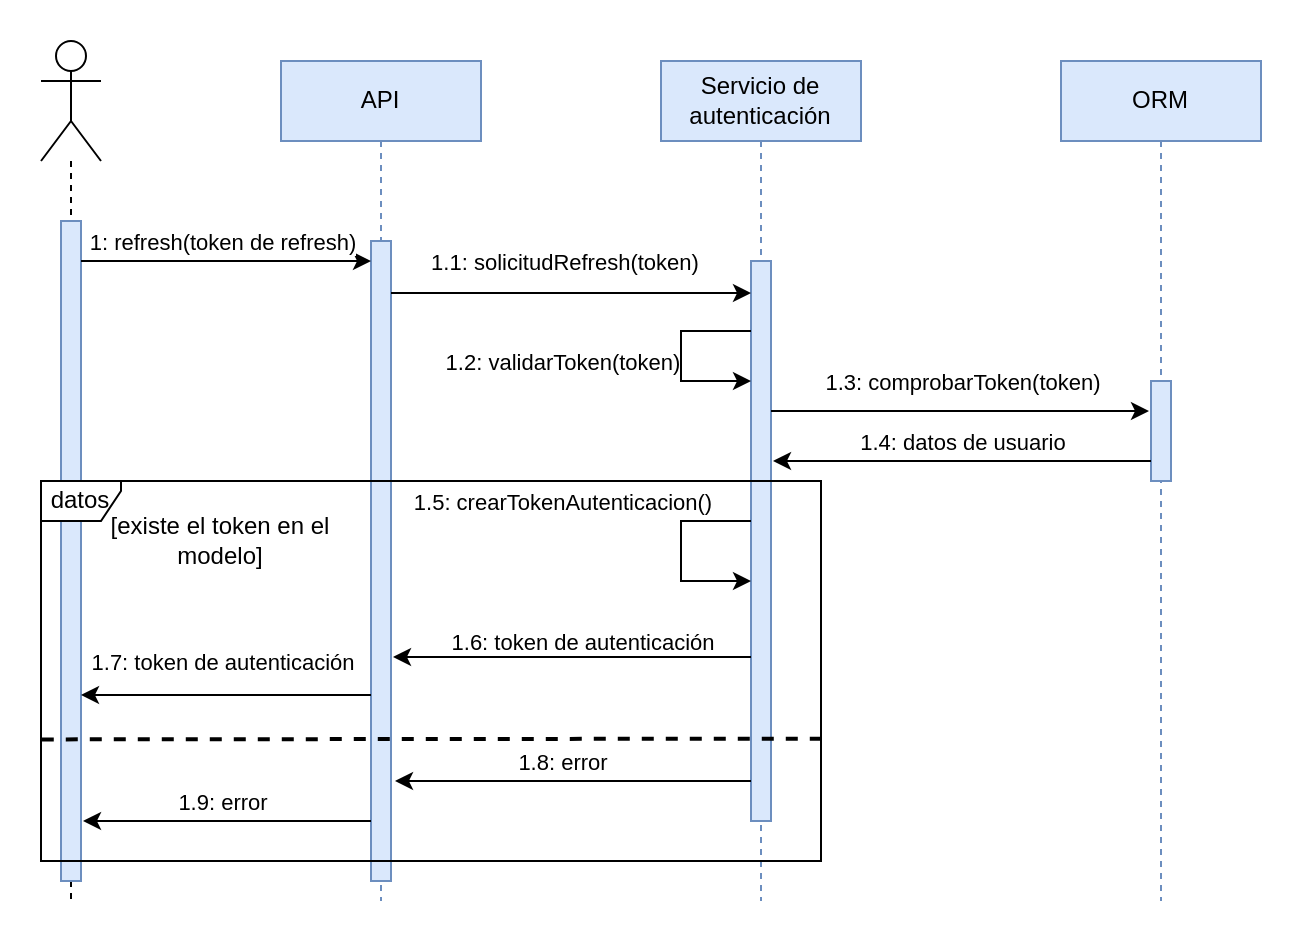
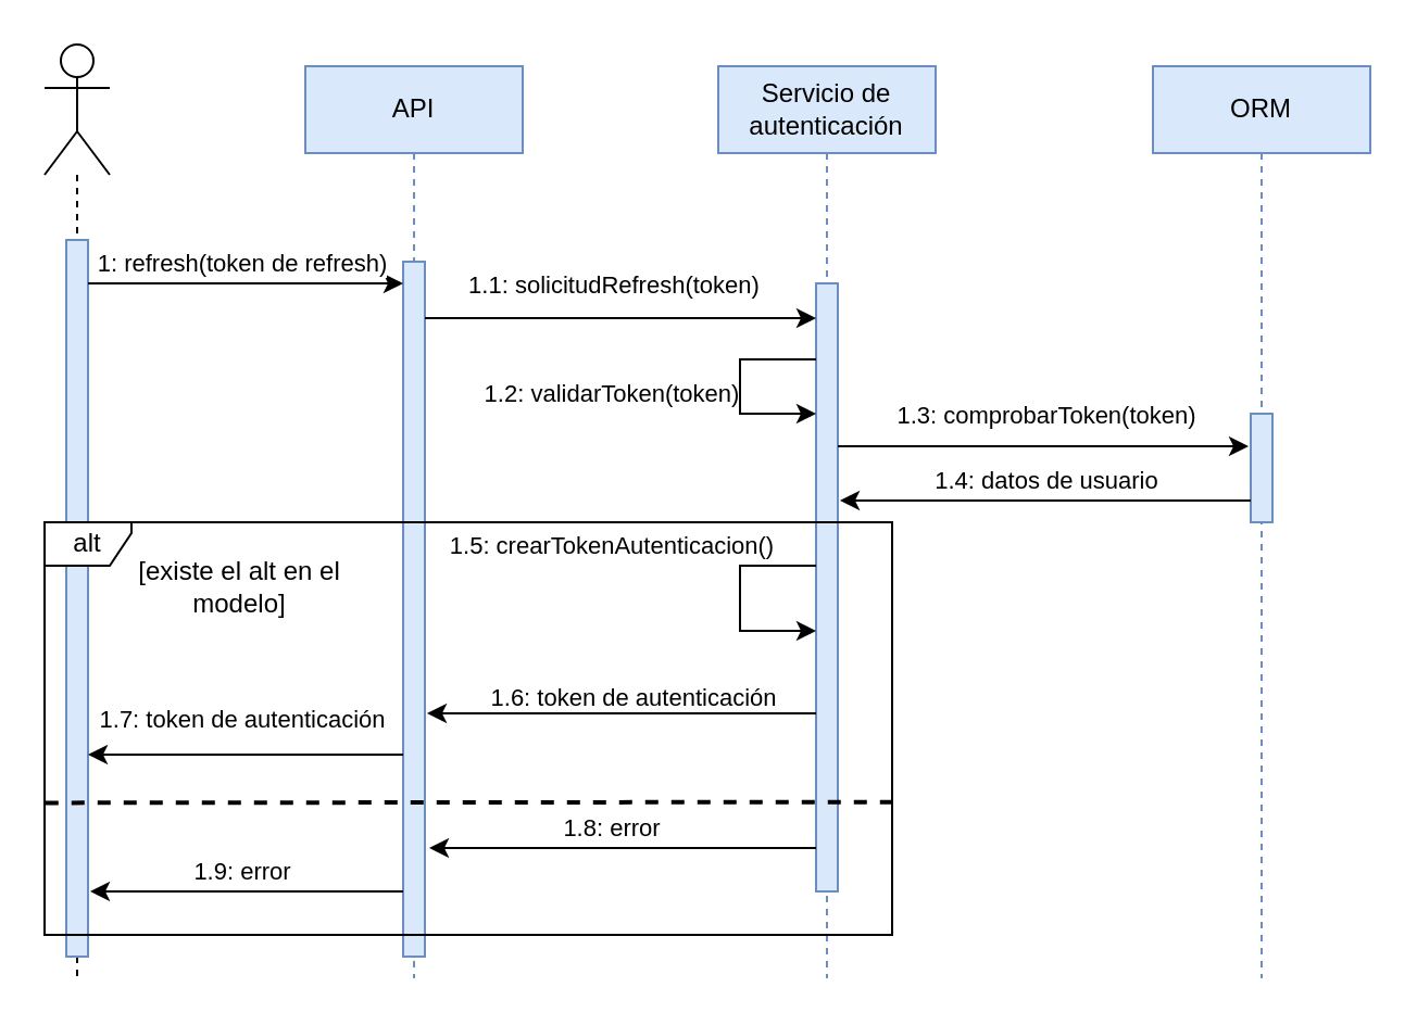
- <mxCell id="30" value="&lt;div&gt;datos&lt;/div&gt;" style="shape=umlFrame;whiteSpace=wrap;html=1;width=40;height=20;" parent="1" vertex="1"><mxGeometry x="20" y="240" width="390" height="190" as="geometry" /></mxCell>
+ <mxCell id="30" value="&lt;div&gt;alt&lt;/div&gt;" style="shape=umlFrame;whiteSpace=wrap;html=1;width=40;height=20;" parent="1" vertex="1"><mxGeometry x="20" y="240" width="390" height="190" as="geometry" /></mxCell>
- <mxCell id="32" value="[existe el token en el modelo]" style="text;html=1;strokeColor=none;fillColor=none;align=center;verticalAlign=middle;whiteSpace=wrap;rounded=0;" parent="1" vertex="1"><mxGeometry x="40" y="260" width="140" height="20" as="geometry" /></mxCell>
+ <mxCell id="32" value="[existe el alt en el modelo]" style="text;html=1;strokeColor=none;fillColor=none;align=center;verticalAlign=middle;whiteSpace=wrap;rounded=0;" parent="1" vertex="1"><mxGeometry x="40" y="260" width="140" height="20" as="geometry" /></mxCell>
